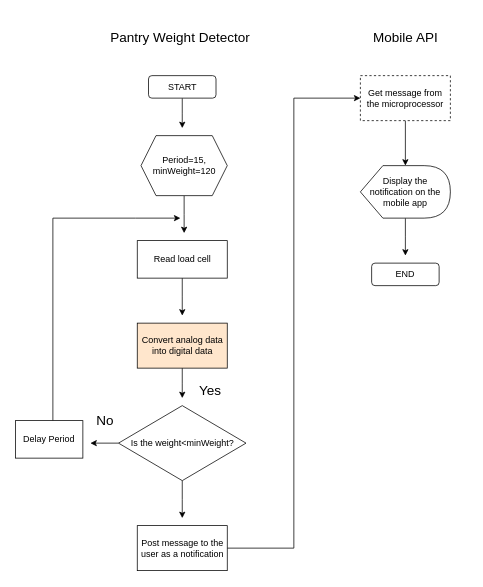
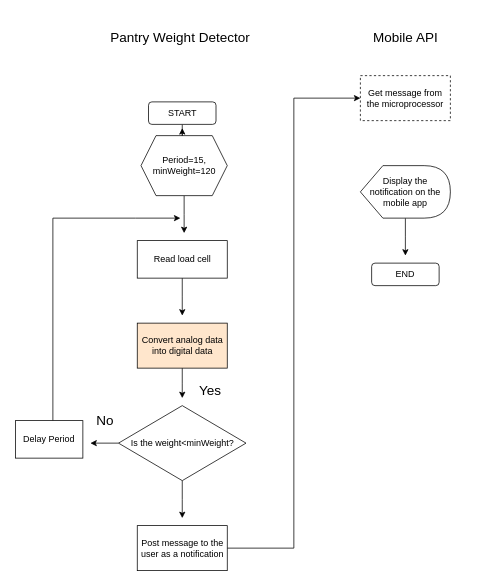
- <mxCell id="7" value="START" style="rounded=1;whiteSpace=wrap;html=1;" vertex="1" parent="1"><mxGeometry x="197.5" y="100" width="90" height="30" as="geometry" /></mxCell>
+ <mxCell id="7" value="START" style="rounded=1;whiteSpace=wrap;html=1;" vertex="1" parent="1"><mxGeometry x="197.5" y="135" width="90" height="30" as="geometry" /></mxCell>
- <mxCell id="2" style="edgeStyle=orthogonalEdgeStyle;rounded=0;orthogonalLoop=1;jettySize=auto;html=1;" edge="1" parent="1" source="3" target="5"><mxGeometry relative="1" as="geometry" /></mxCell>
